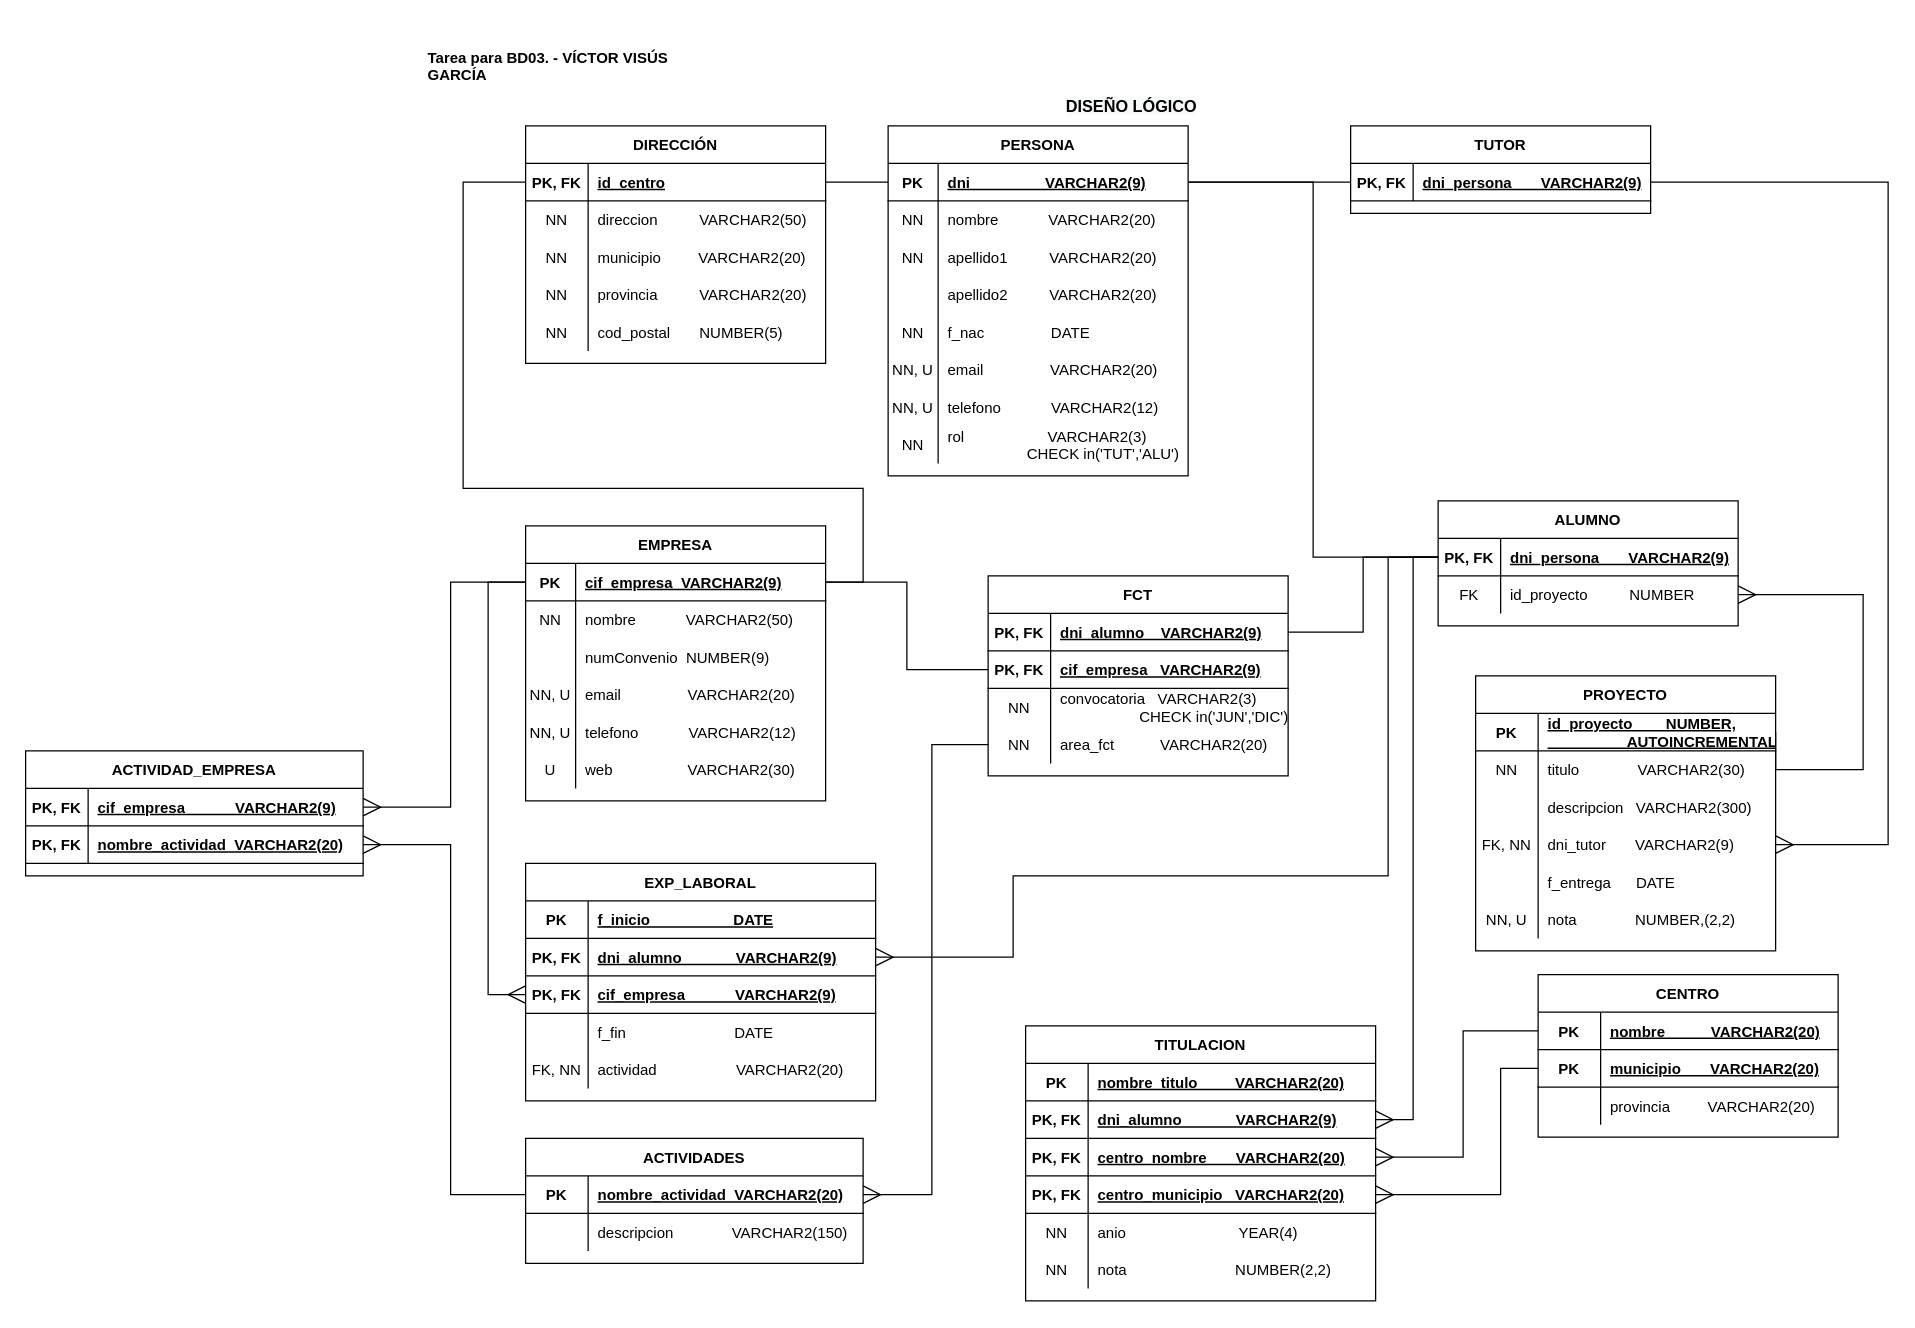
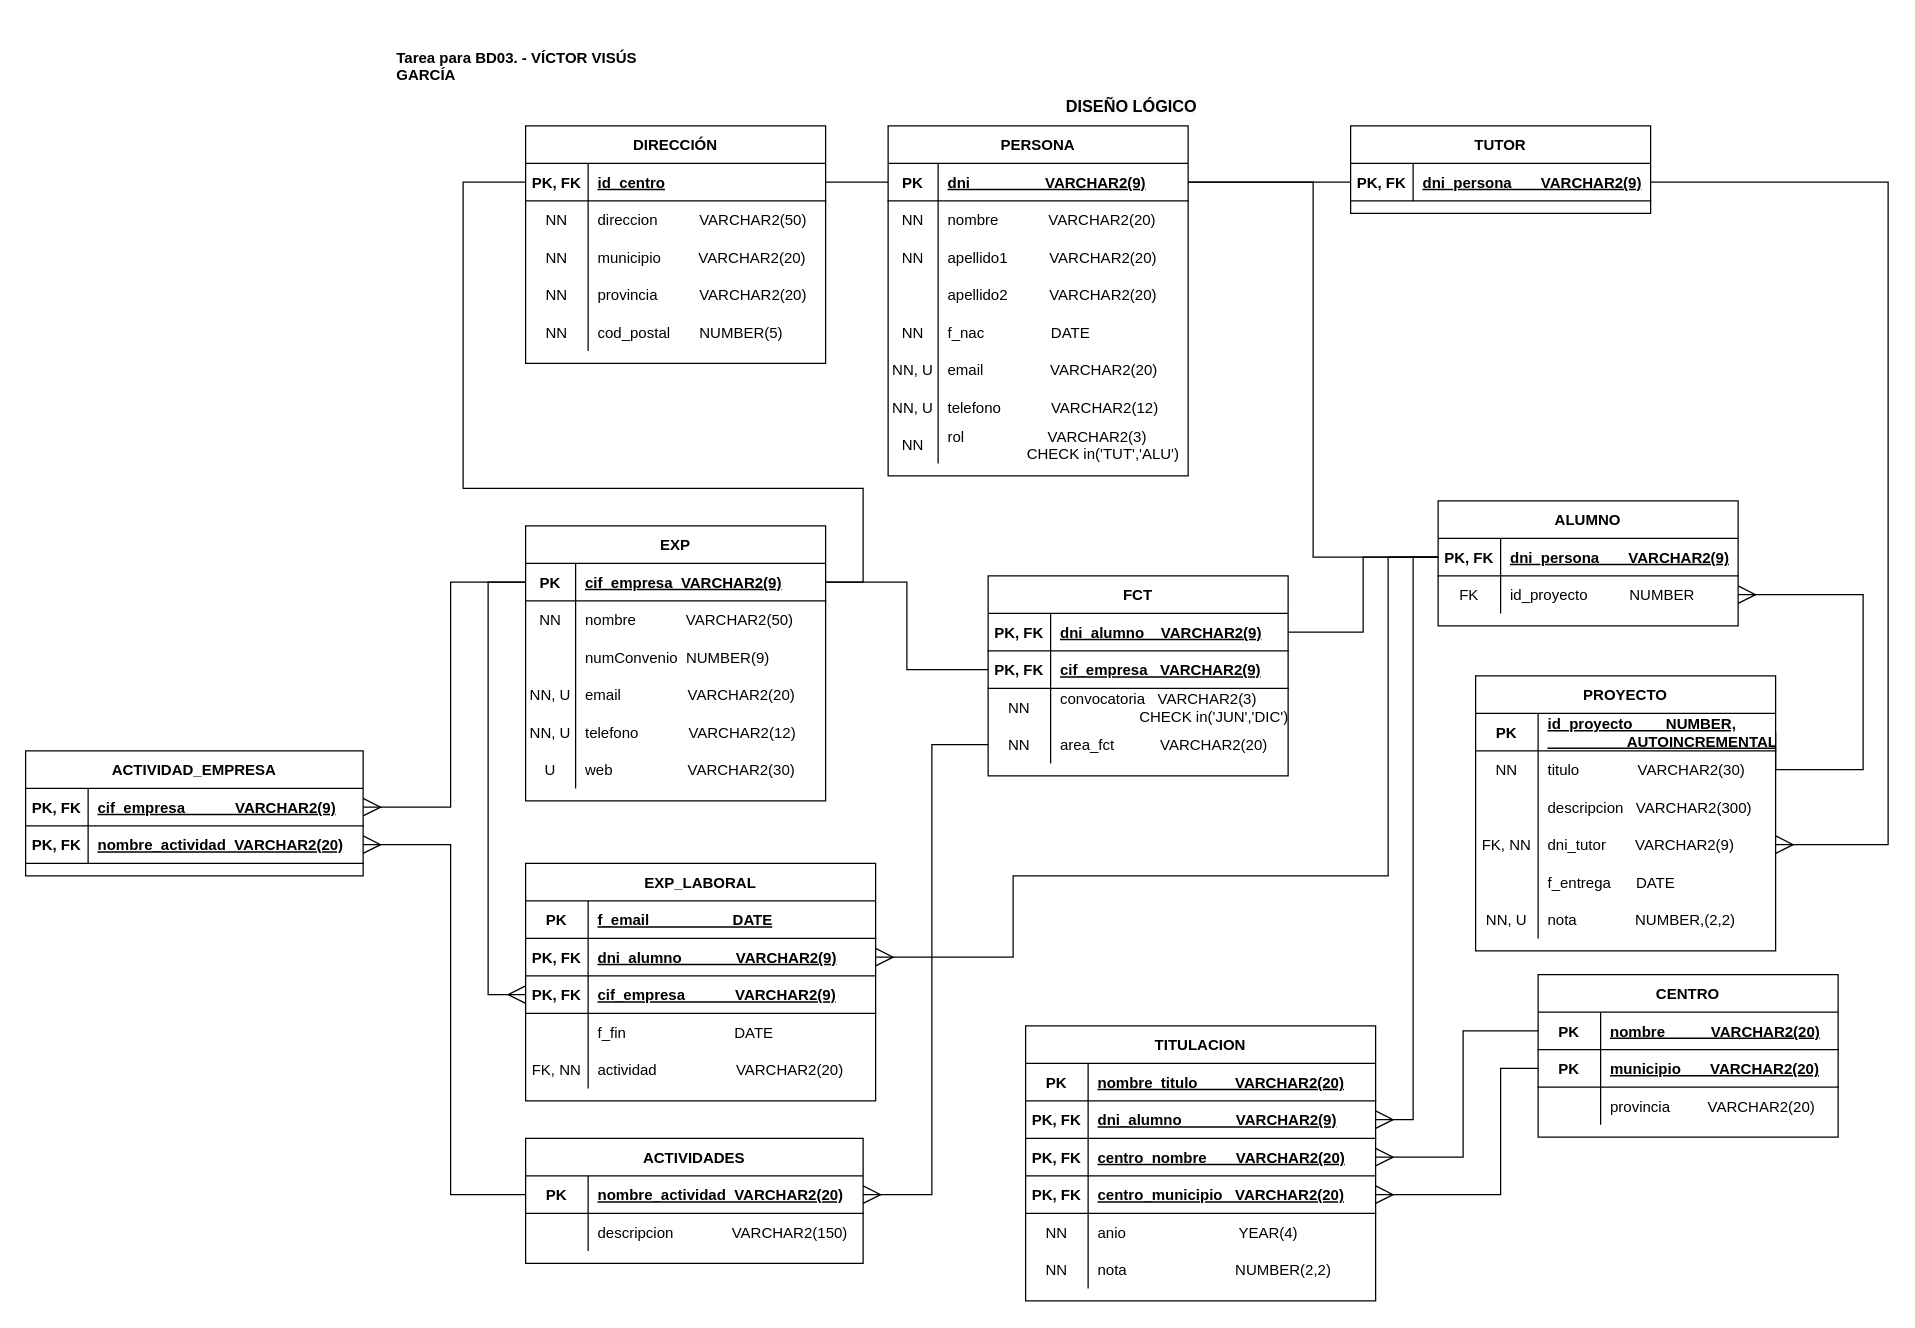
- <mxCell id="3" value="&lt;p style=&quot;margin-bottom: 0.2cm ; font-size: 12px&quot;&gt;&lt;font face=&quot;Calibri, sans-serif&quot; style=&quot;font-size: 12px&quot;&gt;&lt;font style=&quot;font-size: 12px&quot;&gt;&lt;b style=&quot;font-size: 12px&quot;&gt;Tarea para BD03. - VÍCTOR VISÚS GARCÍA&lt;/b&gt;&lt;/font&gt;&lt;/font&gt;&lt;/p&gt;" style="text;whiteSpace=wrap;html=1;fontSize=12;fontColor=#000000;" vertex="1" parent="1"><mxGeometry x="340" width="210" height="70" as="geometry" y="20" /></mxCell>
+ <mxCell id="3" value="&lt;p style=&quot;margin-bottom: 0.2cm ; font-size: 12px&quot;&gt;&lt;font face=&quot;Calibri, sans-serif&quot; style=&quot;font-size: 12px&quot;&gt;&lt;font style=&quot;font-size: 12px&quot;&gt;&lt;b style=&quot;font-size: 12px&quot;&gt;Tarea para BD03. - VÍCTOR VISÚS GARCÍA&lt;/b&gt;&lt;/font&gt;&lt;/font&gt;&lt;/p&gt;" style="text;whiteSpace=wrap;html=1;fontSize=12;fontColor=#000000;" vertex="1" parent="1"><mxGeometry x="315" y="20" width="210" height="70" as="geometry" /></mxCell>
- <mxCell id="59" value="EMPRESA" style="shape=table;startSize=30;container=1;collapsible=1;childLayout=tableLayout;fixedRows=1;rowLines=0;fontStyle=1;align=center;resizeLast=1;" vertex="1" parent="1"><mxGeometry x="420" y="420" width="240" height="220" as="geometry" /></mxCell>
+ <mxCell id="59" value="EXP" style="shape=table;startSize=30;container=1;collapsible=1;childLayout=tableLayout;fixedRows=1;rowLines=0;fontStyle=1;align=center;resizeLast=1;" vertex="1" parent="1"><mxGeometry x="420" y="420" width="240" height="220" as="geometry" /></mxCell>
- <mxCell id="167" value="f_inicio                    DATE" style="shape=partialRectangle;connectable=0;fillColor=none;top=0;left=0;bottom=0;right=0;align=left;spacingLeft=6;fontStyle=5;overflow=hidden;" vertex="1" parent="165"><mxGeometry x="50" width="230" height="30" as="geometry"><mxRectangle width="230" height="30" as="alternateBounds" /></mxGeometry></mxCell>
+ <mxCell id="167" value="f_email                    DATE" style="shape=partialRectangle;connectable=0;fillColor=none;top=0;left=0;bottom=0;right=0;align=left;spacingLeft=6;fontStyle=5;overflow=hidden;" vertex="1" parent="165"><mxGeometry x="50" width="230" height="30" as="geometry"><mxRectangle width="230" height="30" as="alternateBounds" /></mxGeometry></mxCell>
